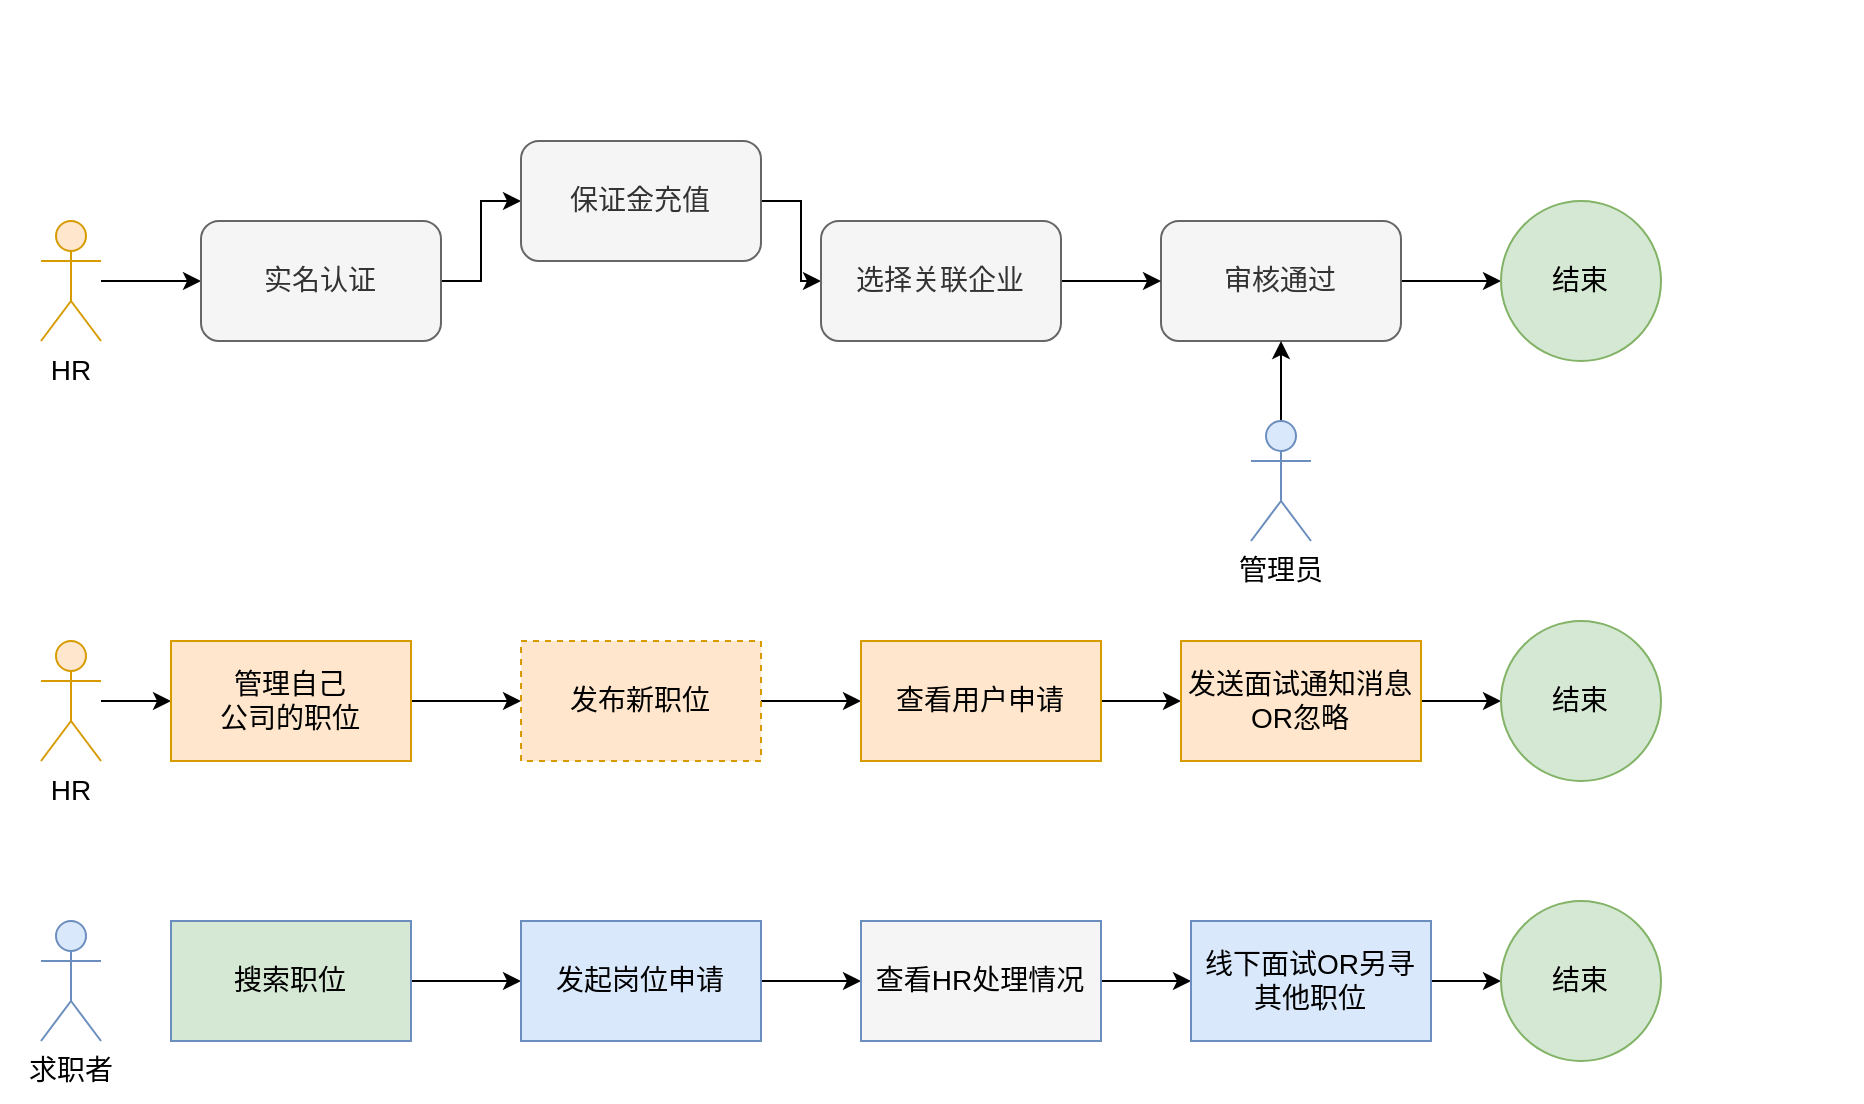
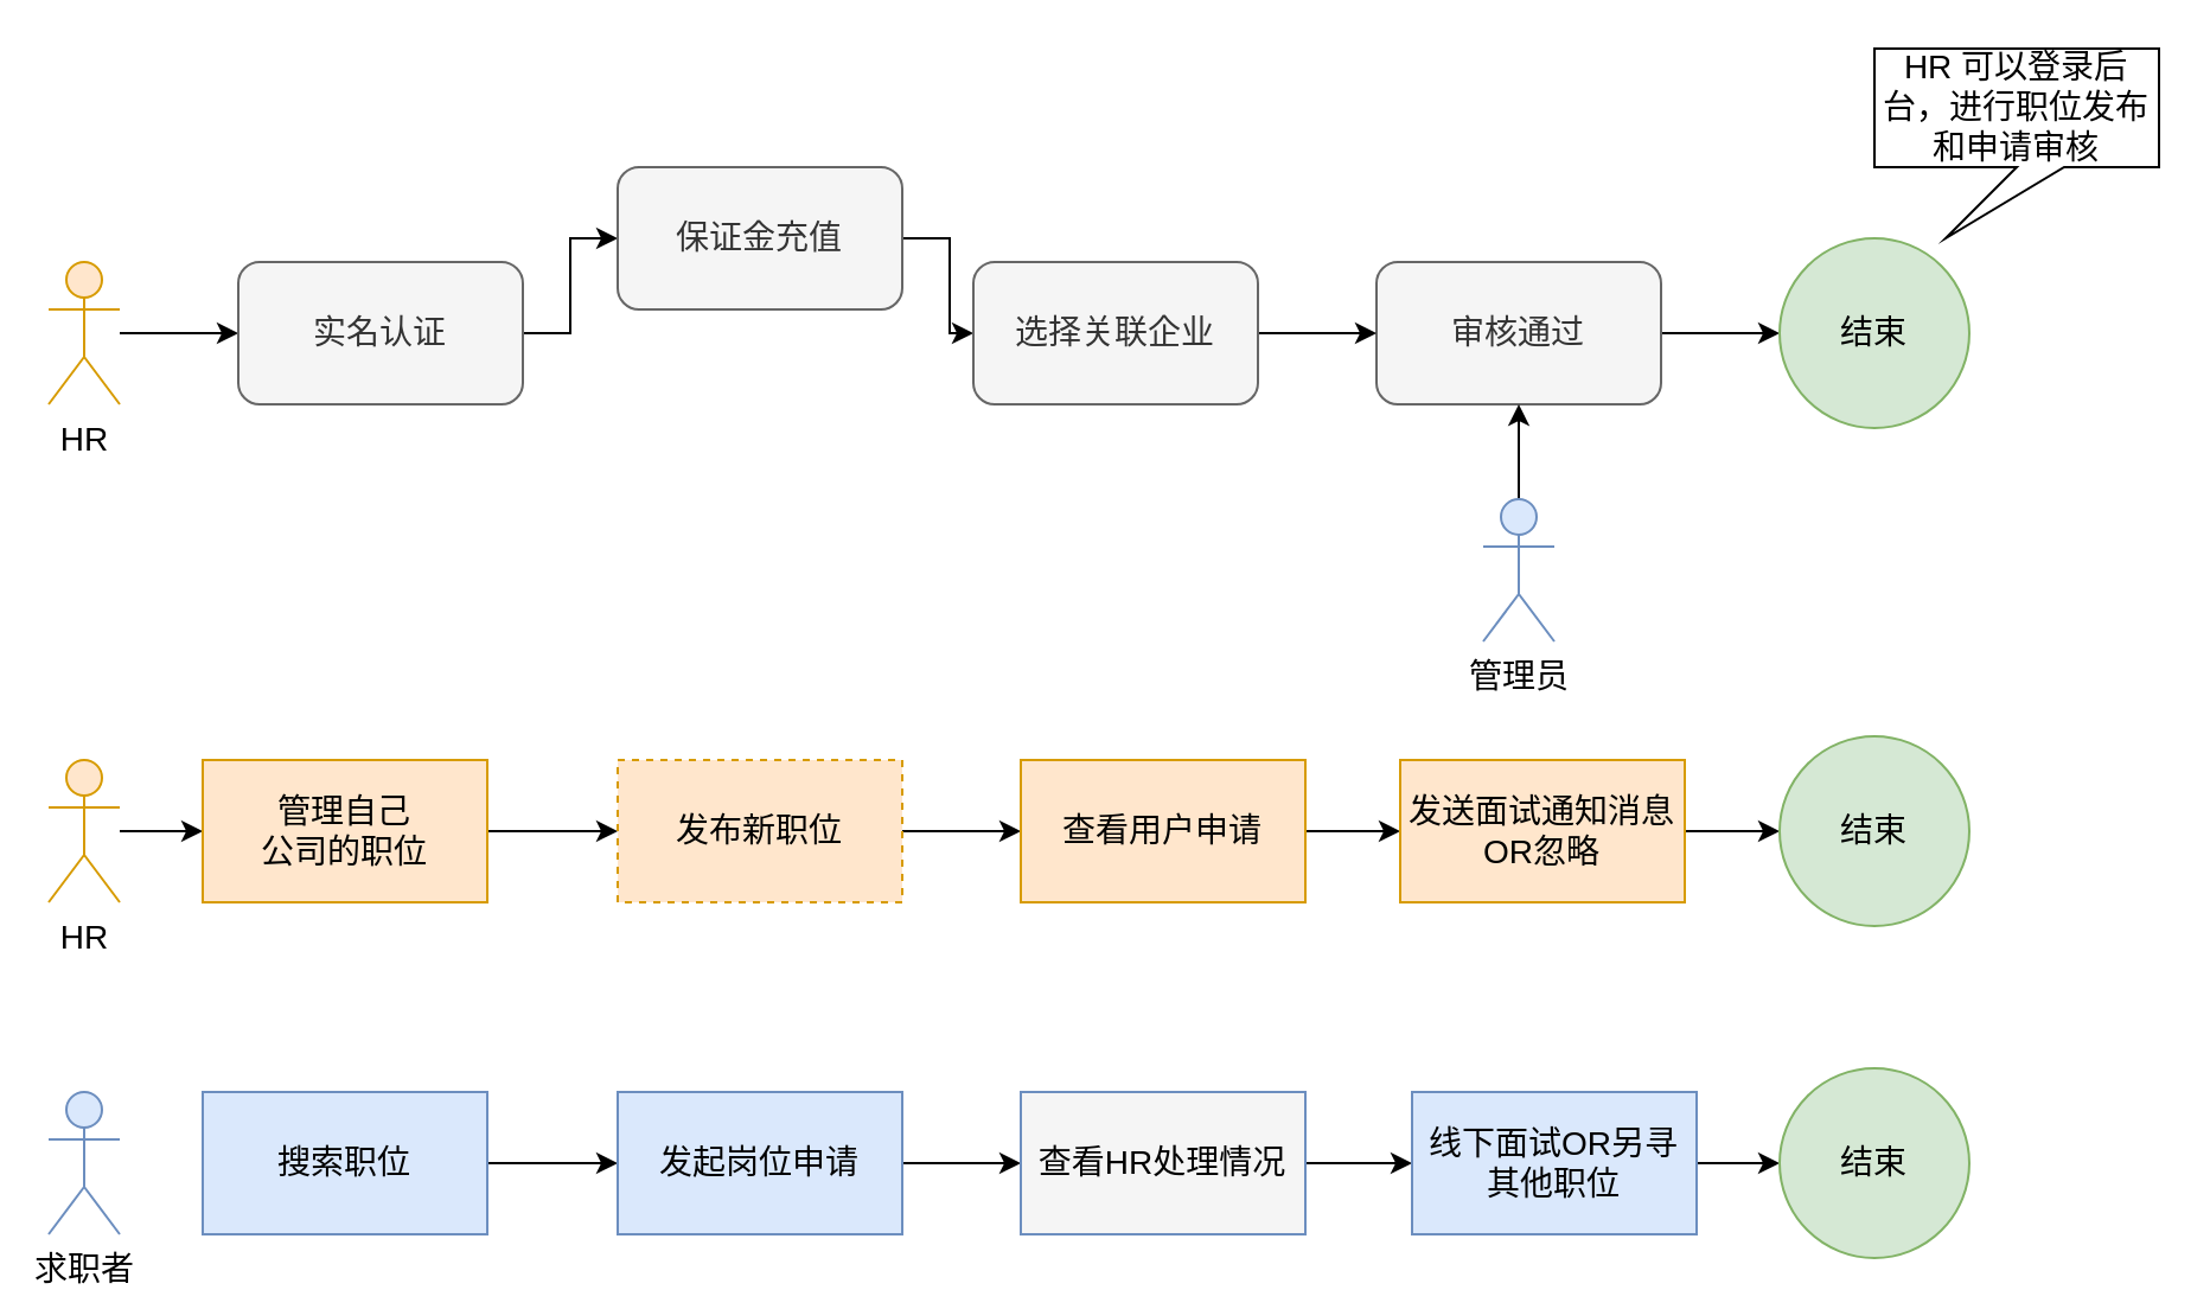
+ <mxCell id="11" value="HR 可以登录后台，进行职位发布和申请审核" style="shape=callout;whiteSpace=wrap;html=1;perimeter=calloutPerimeter;position2=0.25;fontSize=14;" parent="1" vertex="1"><mxGeometry x="790" y="20" width="120" height="80" as="geometry" /></mxCell>
- <mxCell id="29" value="搜索职位" style="whiteSpace=wrap;html=1;fontSize=14;verticalAlign=middle;fillColor=#d5e8d4;strokeColor=#6c8ebf;" vertex="1" parent="1"><mxGeometry x="85" y="460" width="120" height="60" as="geometry" /></mxCell>
+ <mxCell id="29" value="搜索职位" style="whiteSpace=wrap;html=1;fontSize=14;verticalAlign=middle;fillColor=#dae8fc;strokeColor=#6c8ebf;" vertex="1" parent="1"><mxGeometry x="85" y="460" width="120" height="60" as="geometry" /></mxCell>
